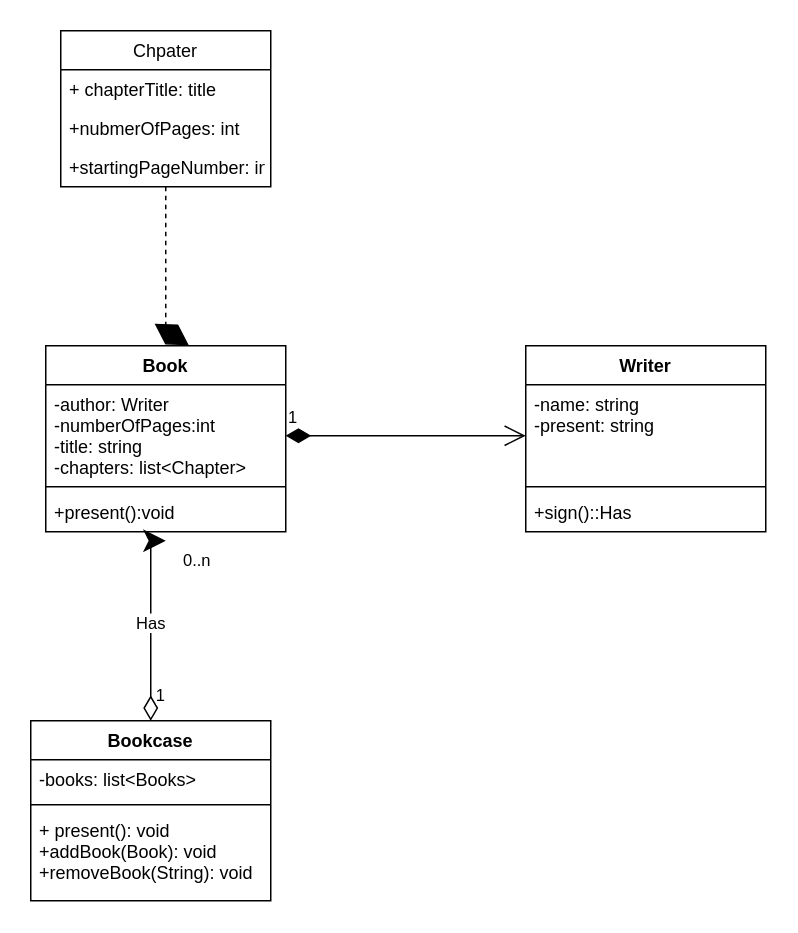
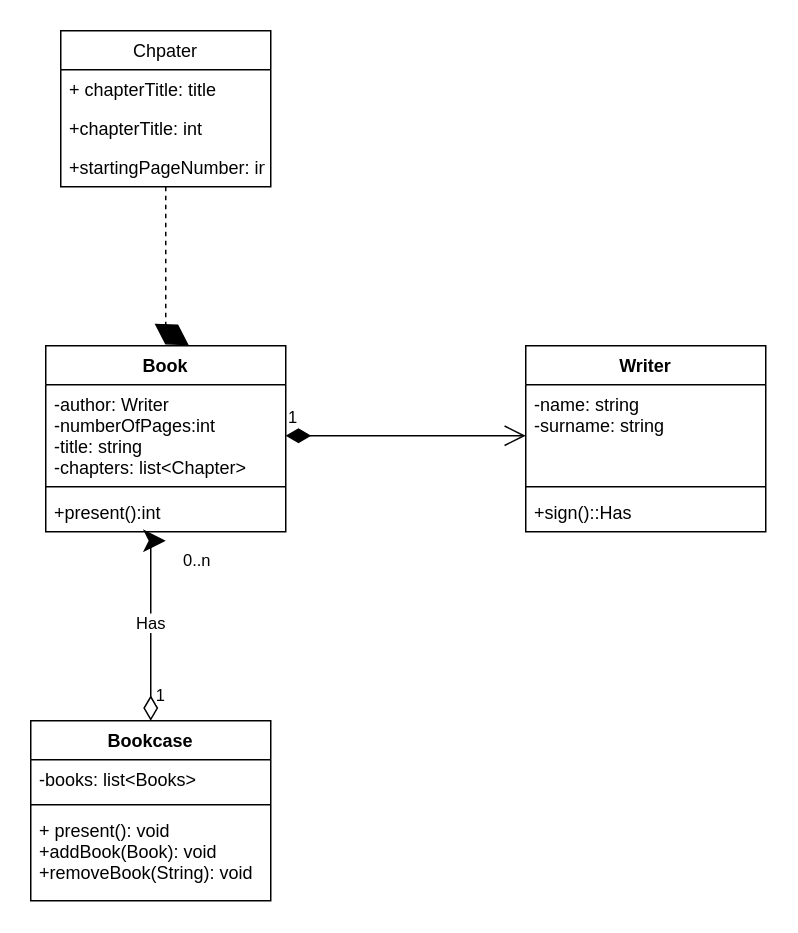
- <mxCell id="20" value="+nubmerOfPages: int" style="text;strokeColor=none;fillColor=none;align=left;verticalAlign=top;spacingLeft=4;spacingRight=4;overflow=hidden;rotatable=0;points=[[0,0.5],[1,0.5]];portConstraint=eastwest;" vertex="1" parent="18"><mxGeometry y="52" width="140" height="26" as="geometry" /></mxCell>
+ <mxCell id="20" value="+chapterTitle: int" style="text;strokeColor=none;fillColor=none;align=left;verticalAlign=top;spacingLeft=4;spacingRight=4;overflow=hidden;rotatable=0;points=[[0,0.5],[1,0.5]];portConstraint=eastwest;" vertex="1" parent="18"><mxGeometry y="52" width="140" height="26" as="geometry" /></mxCell>
- <mxCell id="7" value="-name: string&#10;-present: string" style="text;strokeColor=none;fillColor=none;align=left;verticalAlign=top;spacingLeft=4;spacingRight=4;overflow=hidden;rotatable=0;points=[[0,0.5],[1,0.5]];portConstraint=eastwest;" vertex="1" parent="6"><mxGeometry y="26" width="160" height="64" as="geometry" /></mxCell>
+ <mxCell id="7" value="-name: string&#10;-surname: string" style="text;strokeColor=none;fillColor=none;align=left;verticalAlign=top;spacingLeft=4;spacingRight=4;overflow=hidden;rotatable=0;points=[[0,0.5],[1,0.5]];portConstraint=eastwest;" vertex="1" parent="6"><mxGeometry y="26" width="160" height="64" as="geometry" /></mxCell>
- <mxCell id="5" value="+present():void" style="text;strokeColor=none;fillColor=none;align=left;verticalAlign=top;spacingLeft=4;spacingRight=4;overflow=hidden;rotatable=0;points=[[0,0.5],[1,0.5]];portConstraint=eastwest;" vertex="1" parent="2"><mxGeometry y="98" width="160" height="26" as="geometry" /></mxCell>
+ <mxCell id="5" value="+present():int" style="text;strokeColor=none;fillColor=none;align=left;verticalAlign=top;spacingLeft=4;spacingRight=4;overflow=hidden;rotatable=0;points=[[0,0.5],[1,0.5]];portConstraint=eastwest;" vertex="1" parent="2"><mxGeometry y="98" width="160" height="26" as="geometry" /></mxCell>
